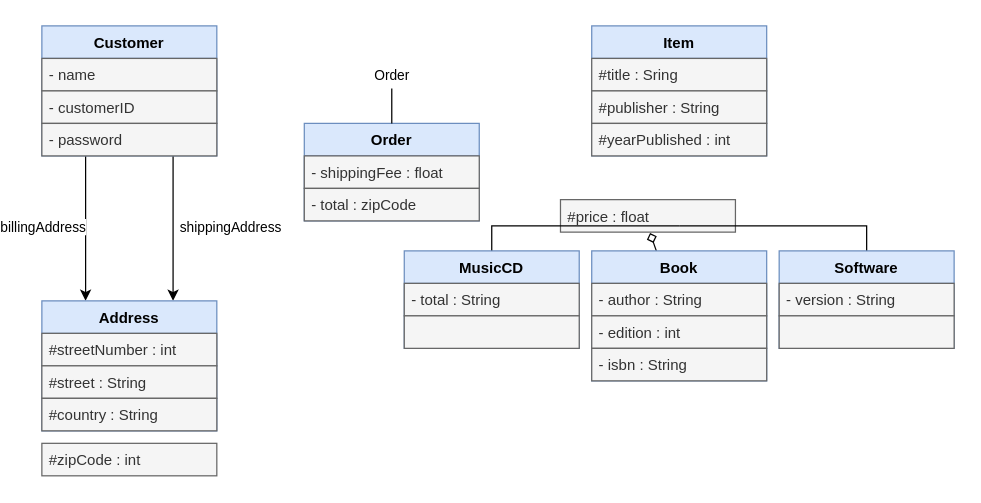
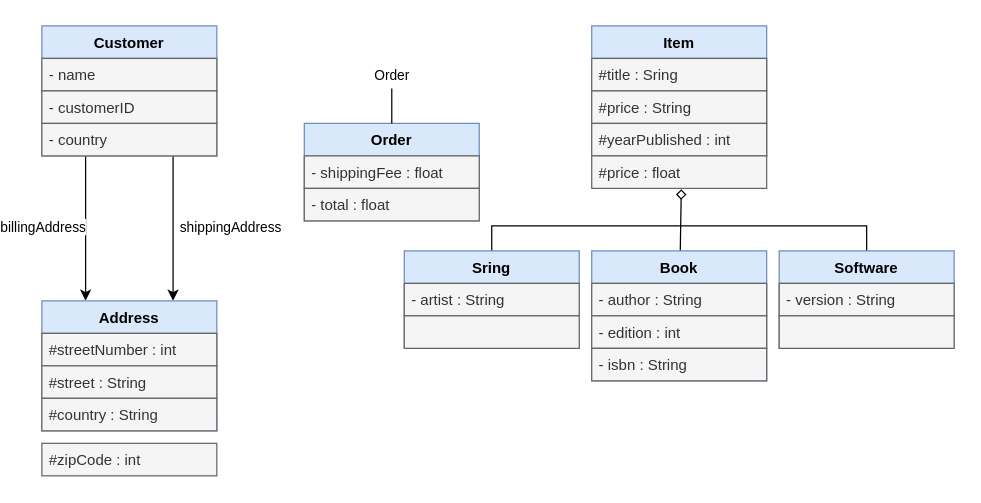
- <mxCell id="12" value="#publisher : String" style="text;strokeColor=#666666;fillColor=#f5f5f5;align=left;verticalAlign=top;spacingLeft=4;spacingRight=4;overflow=hidden;rotatable=0;points=[[0,0.5],[1,0.5]];portConstraint=eastwest;fontColor=#333333;" vertex="1" parent="10"><mxGeometry y="52" width="140" height="26" as="geometry" /></mxCell>
+ <mxCell id="12" value="#price : String" style="text;strokeColor=#666666;fillColor=#f5f5f5;align=left;verticalAlign=top;spacingLeft=4;spacingRight=4;overflow=hidden;rotatable=0;points=[[0,0.5],[1,0.5]];portConstraint=eastwest;fontColor=#333333;" vertex="1" parent="10"><mxGeometry y="52" width="140" height="26" as="geometry" /></mxCell>
- <mxCell id="9" value="- password" style="text;strokeColor=#666666;fillColor=#f5f5f5;align=left;verticalAlign=top;spacingLeft=4;spacingRight=4;overflow=hidden;rotatable=0;points=[[0,0.5],[1,0.5]];portConstraint=eastwest;fontColor=#333333;" vertex="1" parent="6"><mxGeometry y="78" width="140" height="26" as="geometry" /></mxCell>
+ <mxCell id="9" value="- country" style="text;strokeColor=#666666;fillColor=#f5f5f5;align=left;verticalAlign=top;spacingLeft=4;spacingRight=4;overflow=hidden;rotatable=0;points=[[0,0.5],[1,0.5]];portConstraint=eastwest;fontColor=#333333;" vertex="1" parent="6"><mxGeometry y="78" width="140" height="26" as="geometry" /></mxCell>
- <mxCell id="17" value="- total : zipCode" style="text;strokeColor=#666666;fillColor=#f5f5f5;align=left;verticalAlign=top;spacingLeft=4;spacingRight=4;overflow=hidden;rotatable=0;points=[[0,0.5],[1,0.5]];portConstraint=eastwest;fontColor=#333333;" vertex="1" parent="15"><mxGeometry y="52" width="140" height="26" as="geometry" /></mxCell>
+ <mxCell id="17" value="- total : float" style="text;strokeColor=#666666;fillColor=#f5f5f5;align=left;verticalAlign=top;spacingLeft=4;spacingRight=4;overflow=hidden;rotatable=0;points=[[0,0.5],[1,0.5]];portConstraint=eastwest;fontColor=#333333;" vertex="1" parent="15"><mxGeometry y="52" width="140" height="26" as="geometry" /></mxCell>
- <mxCell id="14" value="#price : float" style="text;strokeColor=#666666;fillColor=#f5f5f5;align=left;verticalAlign=top;spacingLeft=4;spacingRight=4;overflow=hidden;rotatable=0;points=[[0,0.5],[1,0.5]];portConstraint=eastwest;fontColor=#333333;" vertex="1" parent="1"><mxGeometry x="435" y="159" width="140" height="26" as="geometry" /></mxCell>
+ <mxCell id="14" value="#price : float" style="text;strokeColor=#666666;fillColor=#f5f5f5;align=left;verticalAlign=top;spacingLeft=4;spacingRight=4;overflow=hidden;rotatable=0;points=[[0,0.5],[1,0.5]];portConstraint=eastwest;fontColor=#333333;" vertex="1" parent="1"><mxGeometry x="460" y="124" width="140" height="26" as="geometry" /></mxCell>
- <mxCell id="24" value="MusicCD" style="swimlane;fontStyle=1;childLayout=stackLayout;horizontal=1;startSize=26;fillColor=#dae8fc;horizontalStack=0;resizeParent=1;resizeParentMax=0;resizeLast=0;collapsible=1;marginBottom=0;strokeColor=#6c8ebf;" vertex="1" parent="1"><mxGeometry x="310" y="200" width="140" height="78" as="geometry" /></mxCell>
+ <mxCell id="24" value="Sring" style="swimlane;fontStyle=1;childLayout=stackLayout;horizontal=1;startSize=26;fillColor=#dae8fc;horizontalStack=0;resizeParent=1;resizeParentMax=0;resizeLast=0;collapsible=1;marginBottom=0;strokeColor=#6c8ebf;" vertex="1" parent="1"><mxGeometry x="310" y="200" width="140" height="78" as="geometry" /></mxCell>
- <mxCell id="25" value="- total : String" style="text;strokeColor=#666666;fillColor=#f5f5f5;align=left;verticalAlign=top;spacingLeft=4;spacingRight=4;overflow=hidden;rotatable=0;points=[[0,0.5],[1,0.5]];portConstraint=eastwest;fontColor=#333333;" vertex="1" parent="24"><mxGeometry y="26" width="140" height="26" as="geometry" /></mxCell>
+ <mxCell id="25" value="- artist : String" style="text;strokeColor=#666666;fillColor=#f5f5f5;align=left;verticalAlign=top;spacingLeft=4;spacingRight=4;overflow=hidden;rotatable=0;points=[[0,0.5],[1,0.5]];portConstraint=eastwest;fontColor=#333333;" vertex="1" parent="24"><mxGeometry y="26" width="140" height="26" as="geometry" /></mxCell>
